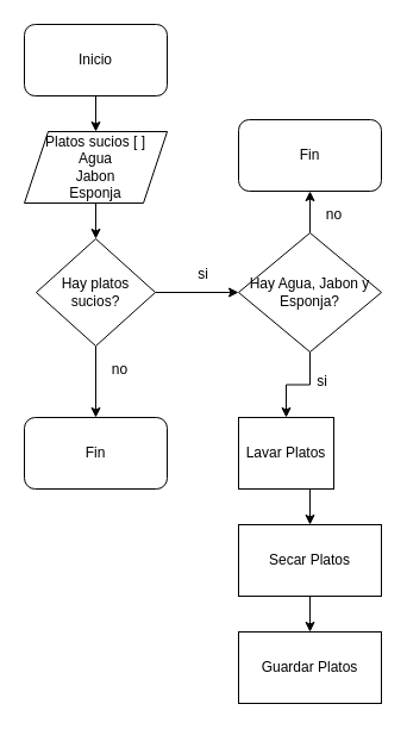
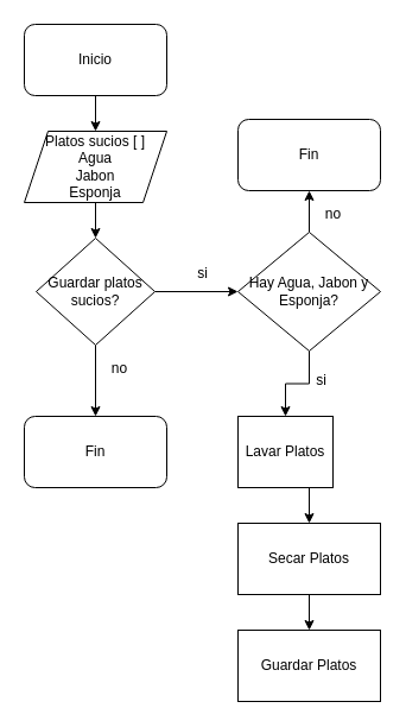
- <mxCell id="7" value="Hay platos sucios?" style="rhombus;whiteSpace=wrap;html=1;" vertex="1" parent="1"><mxGeometry x="30" y="200" width="100" height="90" as="geometry" /></mxCell>
+ <mxCell id="7" value="Guardar platos sucios?" style="rhombus;whiteSpace=wrap;html=1;" vertex="1" parent="1"><mxGeometry x="30" y="200" width="100" height="90" as="geometry" /></mxCell>
